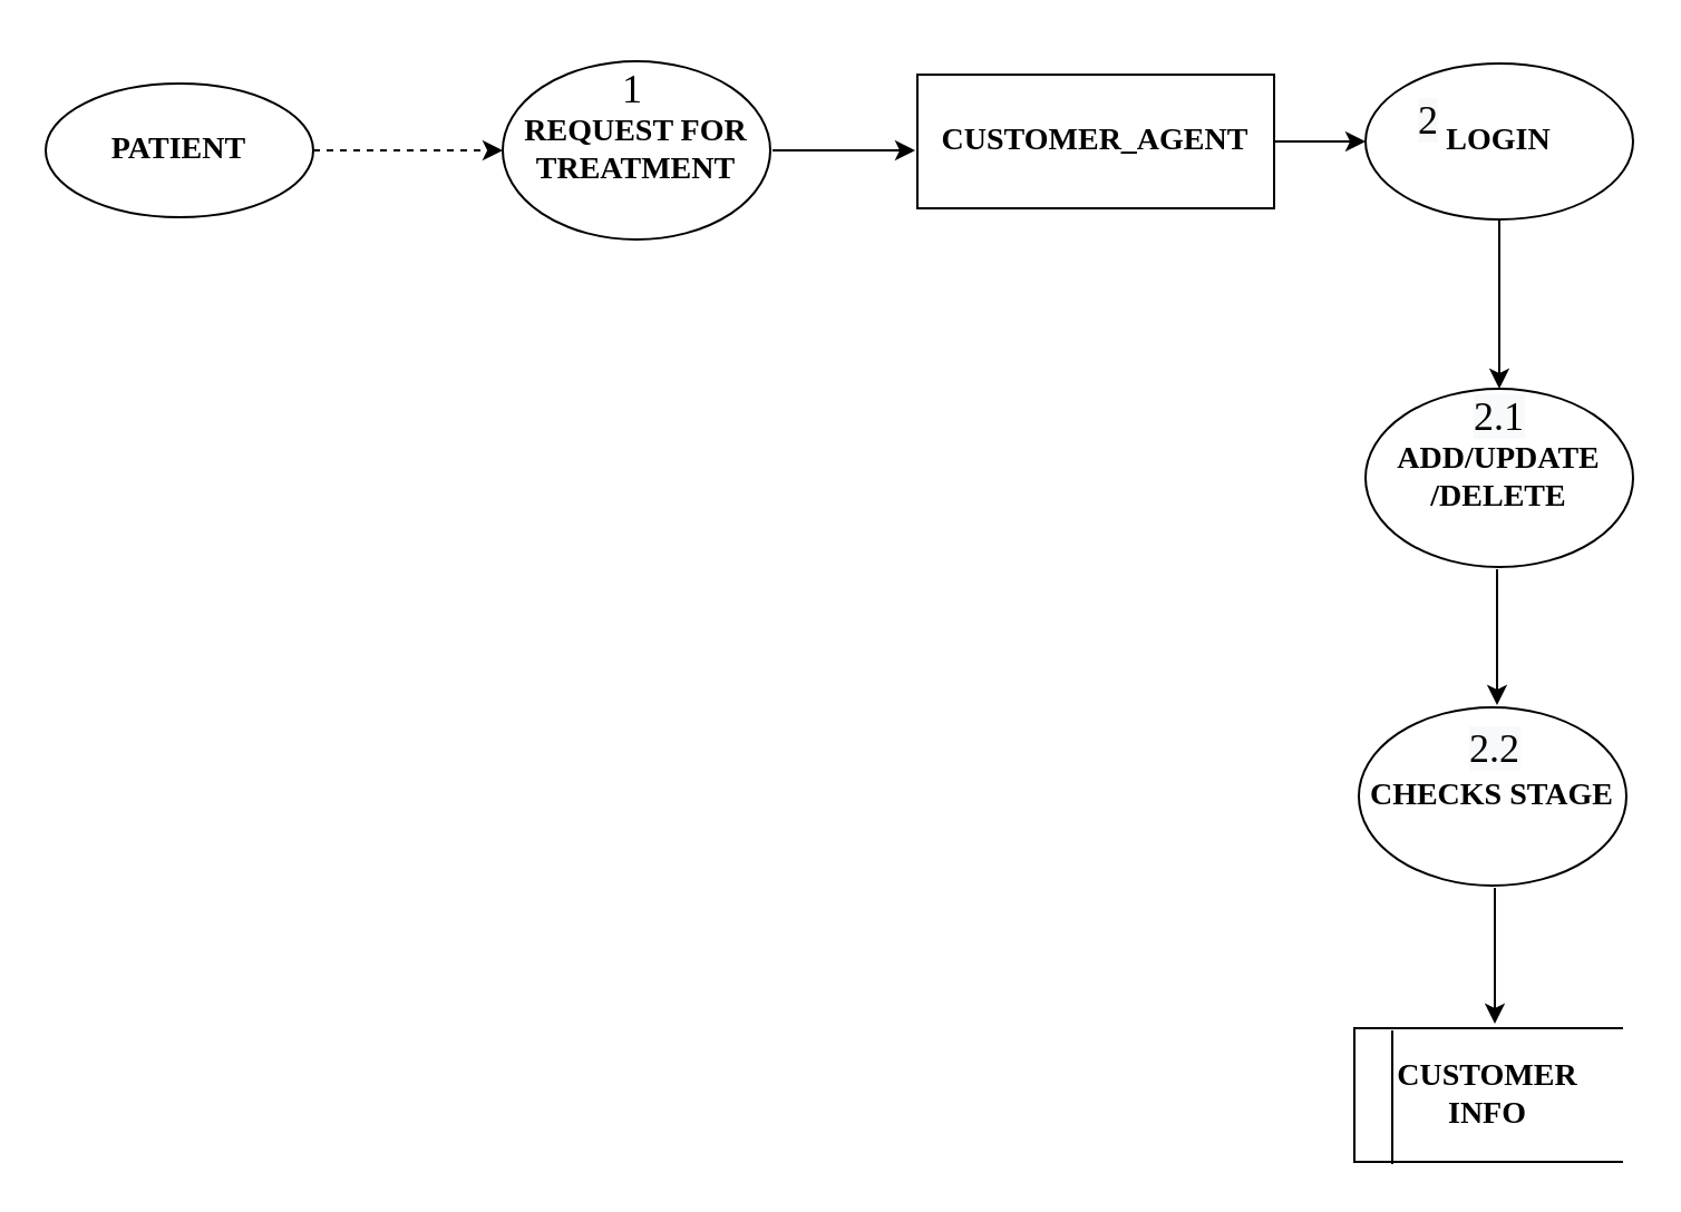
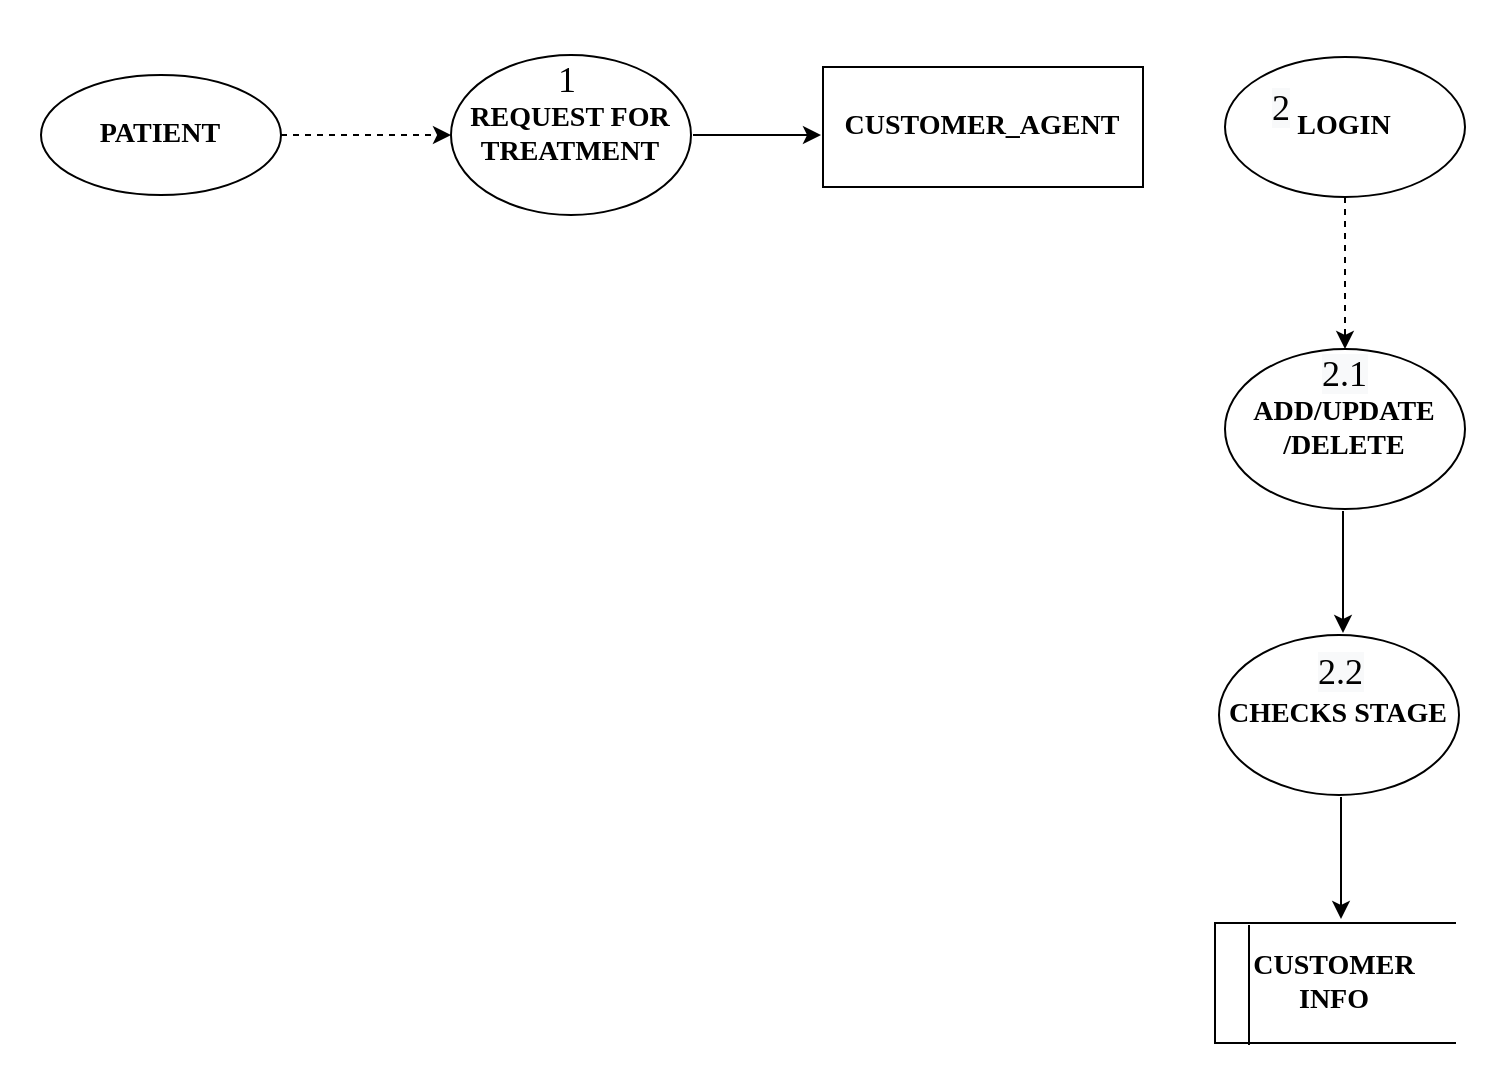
- <mxCell id="6" value="" style="edgeStyle=orthogonalEdgeStyle;rounded=0;orthogonalLoop=1;jettySize=auto;html=1;fontFamily=Times New Roman;fontSize=14;" parent="1" source="7" target="10" edge="1"><mxGeometry relative="1" as="geometry" /></mxCell>
- <mxCell id="9" value="" style="edgeStyle=orthogonalEdgeStyle;rounded=0;orthogonalLoop=1;jettySize=auto;html=1;fontFamily=Times New Roman;fontSize=14;" parent="1" source="10" target="11" edge="1"><mxGeometry relative="1" as="geometry" /></mxCell>
+ <mxCell id="9" value="" style="edgeStyle=orthogonalEdgeStyle;rounded=0;orthogonalLoop=1;jettySize=auto;html=1;fontFamily=Times New Roman;fontSize=14;dashed=1;" parent="1" source="10" target="11" edge="1"><mxGeometry relative="1" as="geometry" /></mxCell>
